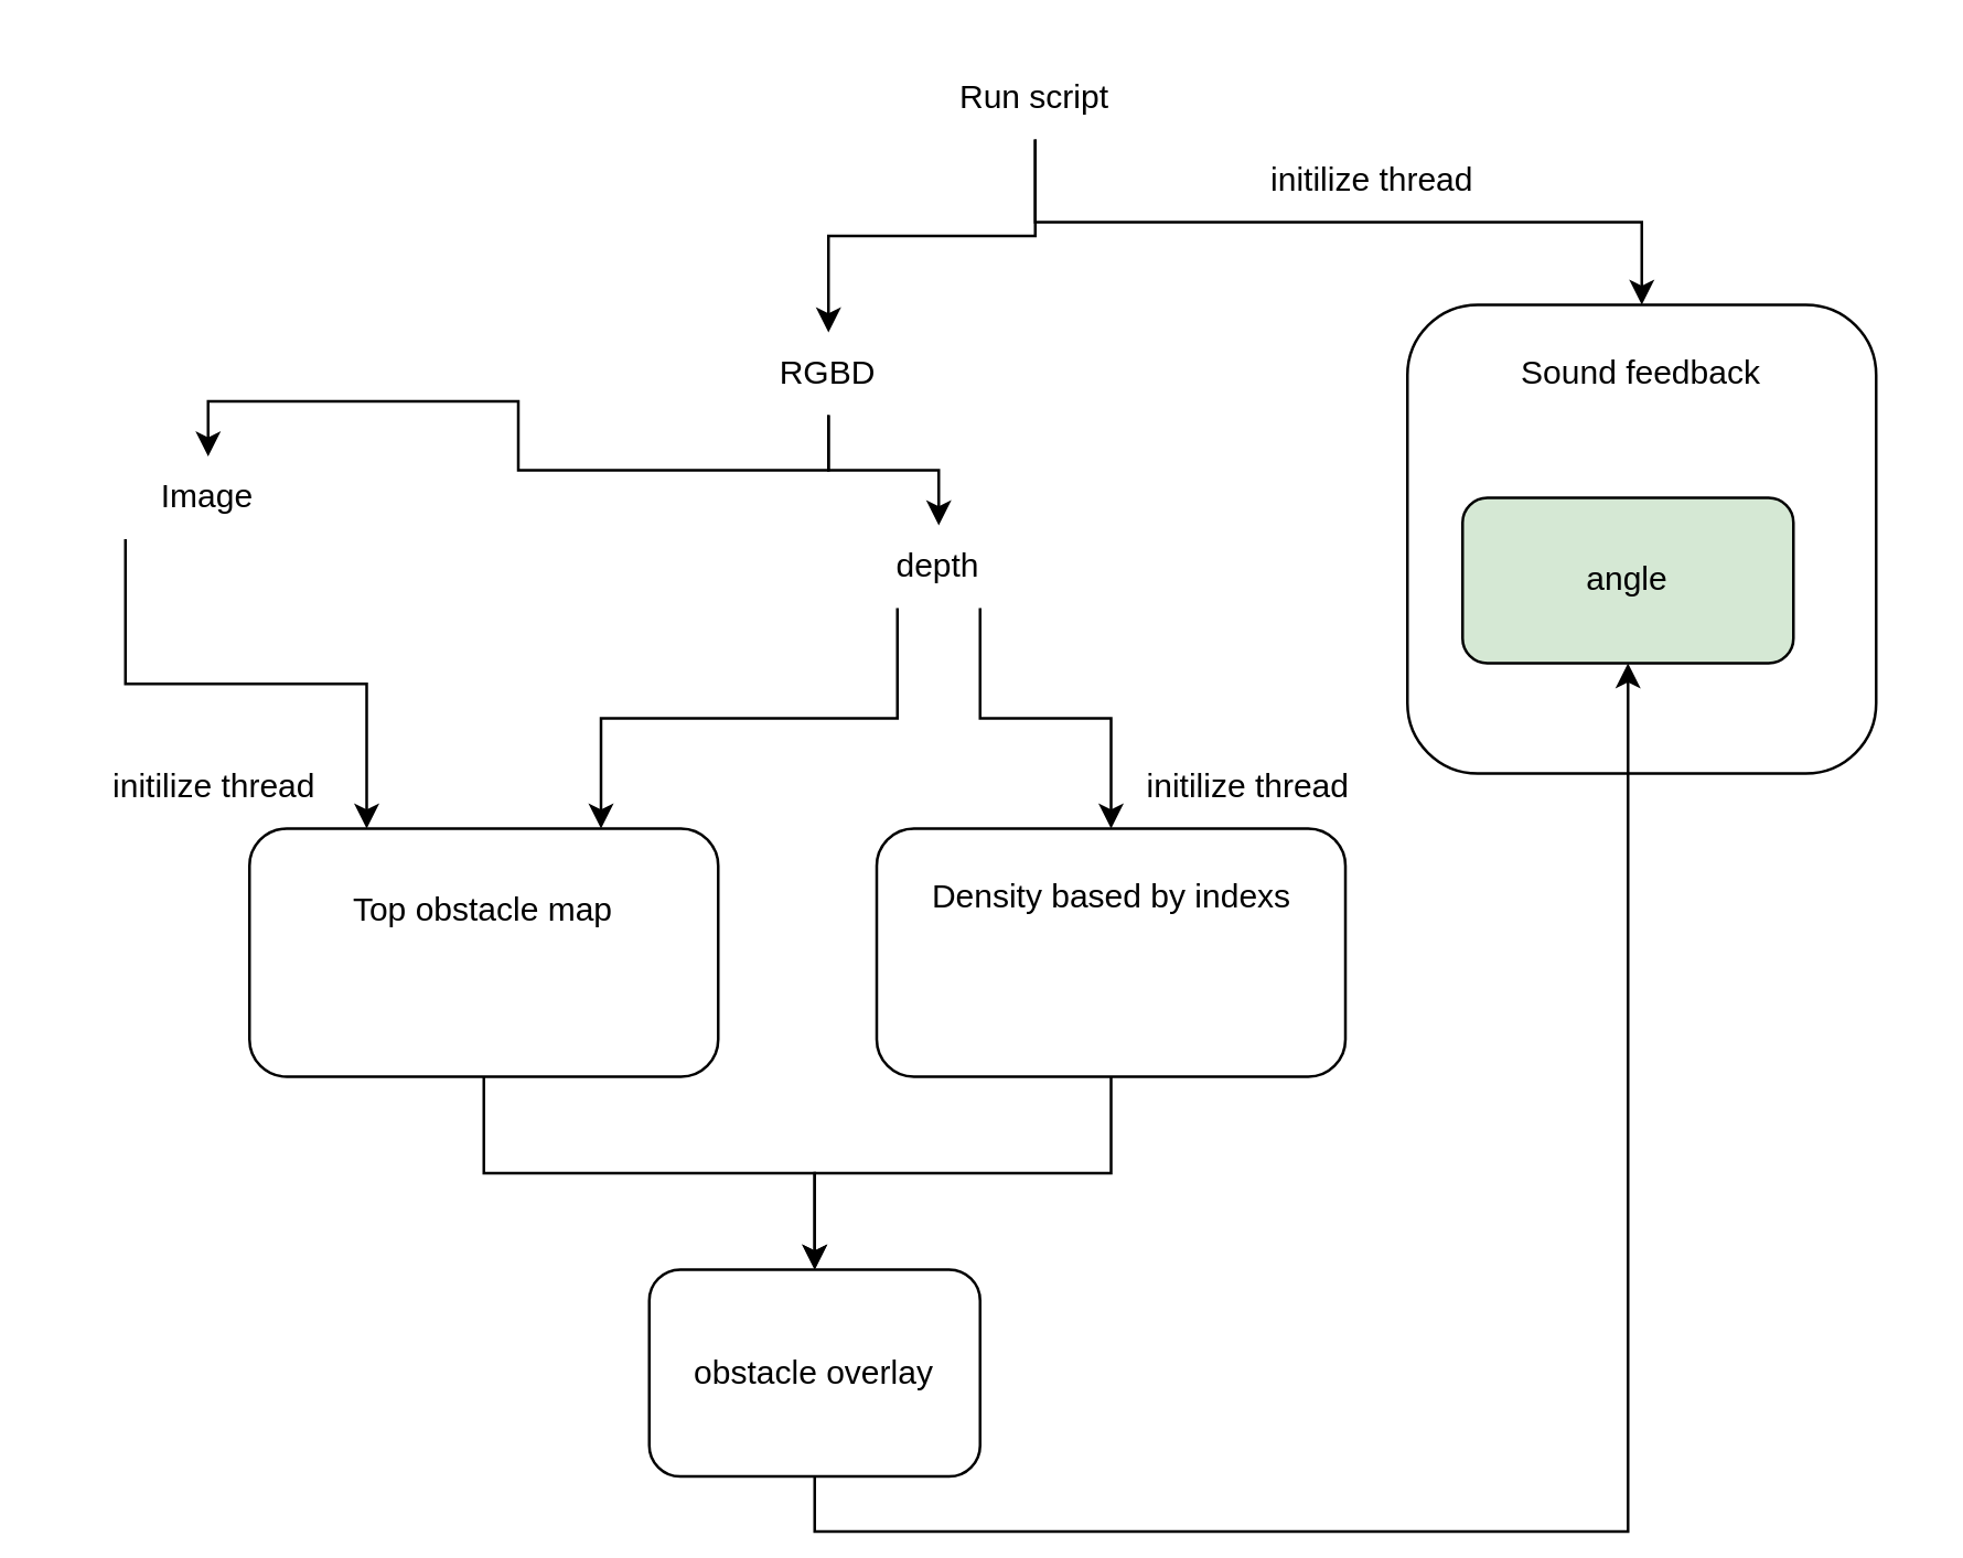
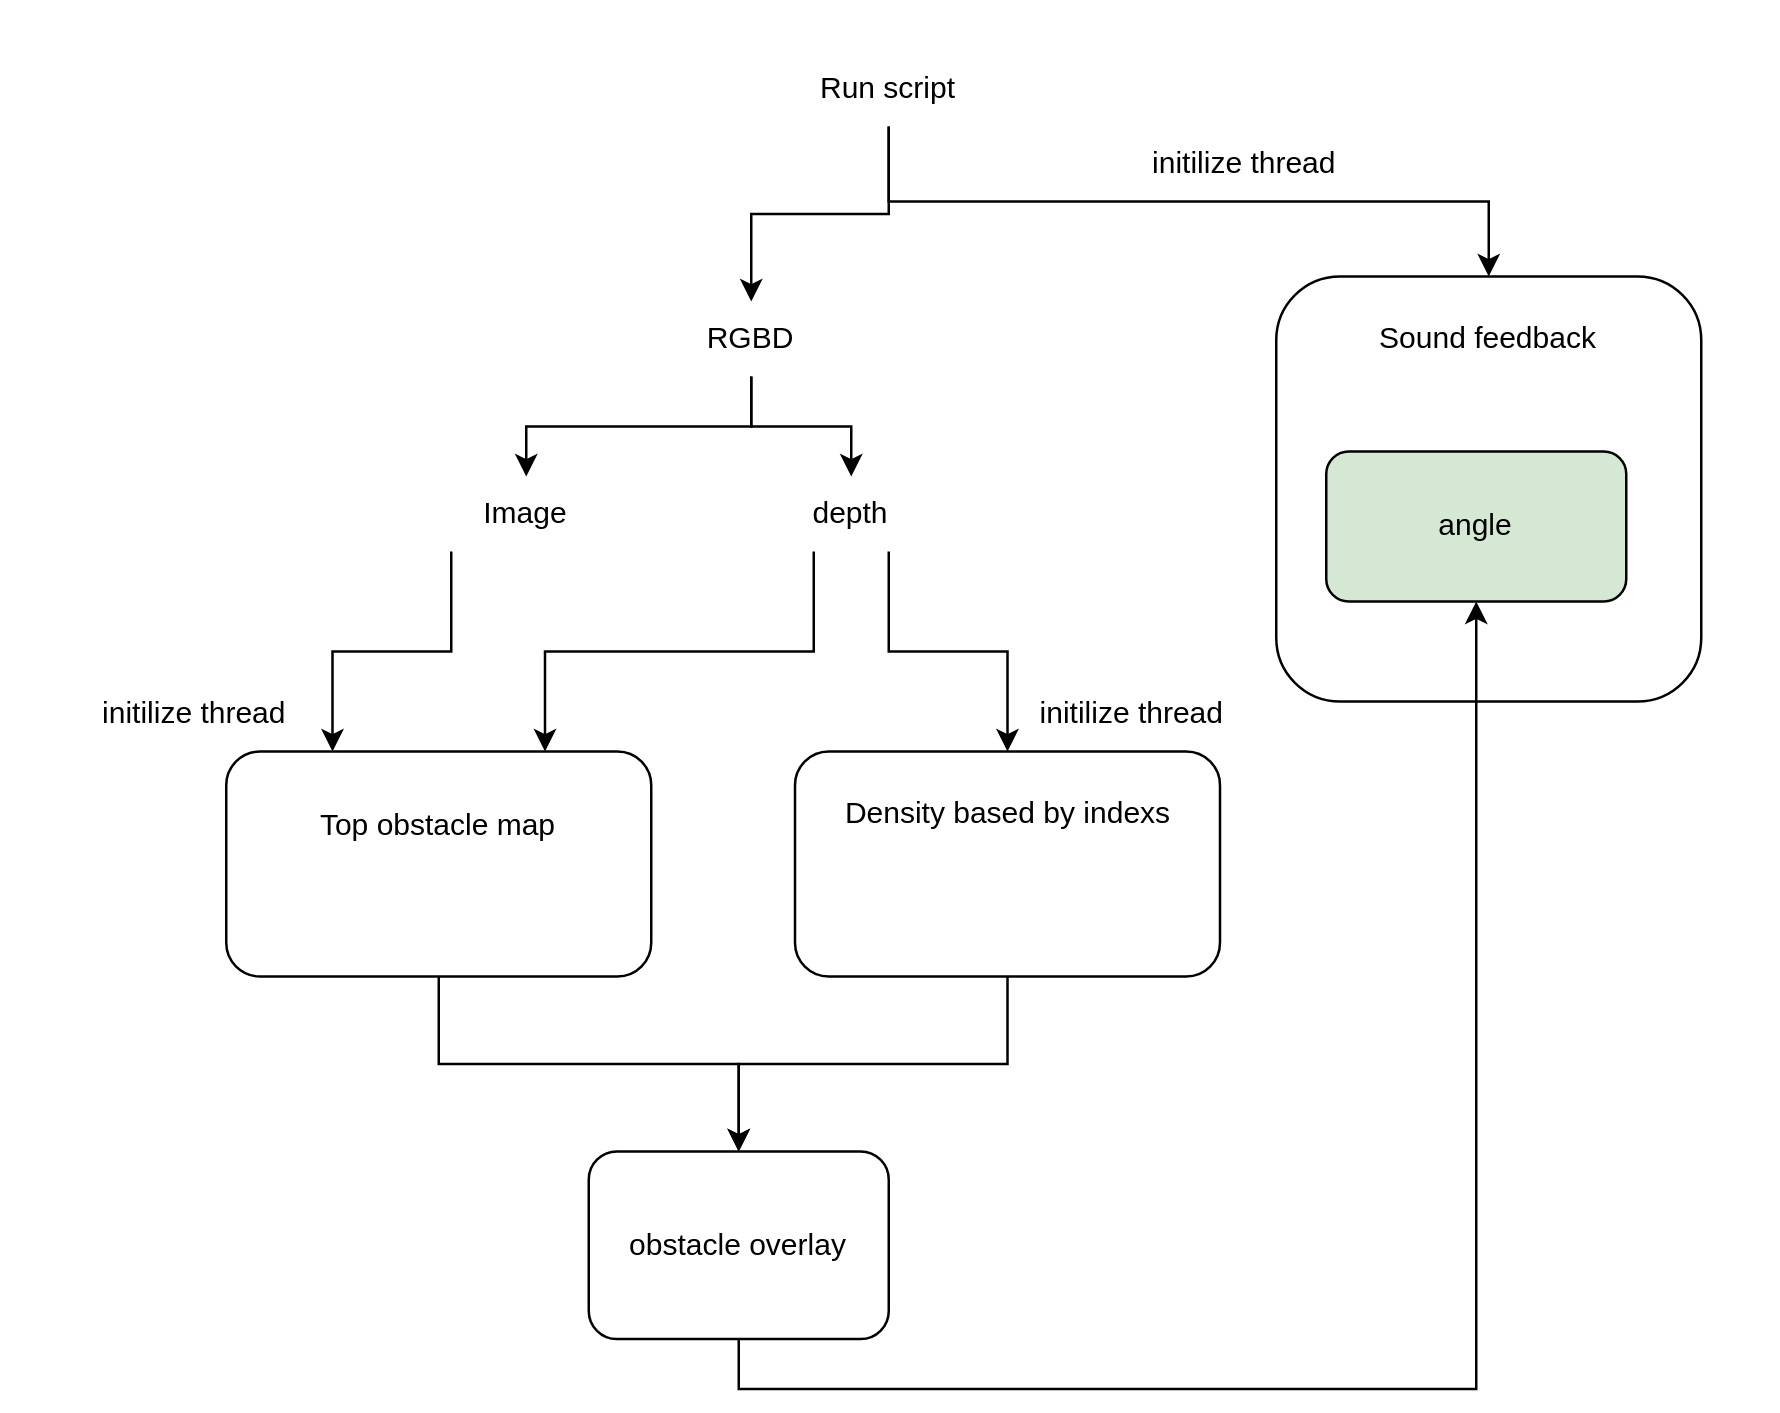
- <mxCell id="9" value="Run script" style="text;html=1;strokeColor=none;fillColor=none;align=center;verticalAlign=middle;whiteSpace=wrap;rounded=0;" vertex="1" parent="1"><mxGeometry x="345" y="20" width="60" height="30" as="geometry" /></mxCell>
+ <mxCell id="9" value="Run script" style="text;html=1;strokeColor=none;fillColor=none;align=center;verticalAlign=middle;whiteSpace=wrap;rounded=0;" vertex="1" parent="1"><mxGeometry x="325" y="20" width="60" height="30" as="geometry" /></mxCell>
- <mxCell id="15" value="Image" style="text;html=1;strokeColor=none;fillColor=none;align=center;verticalAlign=middle;whiteSpace=wrap;rounded=0;" vertex="1" parent="1"><mxGeometry x="45" y="165" width="60" height="30" as="geometry" /></mxCell>
+ <mxCell id="15" value="Image" style="text;html=1;strokeColor=none;fillColor=none;align=center;verticalAlign=middle;whiteSpace=wrap;rounded=0;" vertex="1" parent="1"><mxGeometry x="180" y="190" width="60" height="30" as="geometry" /></mxCell>
